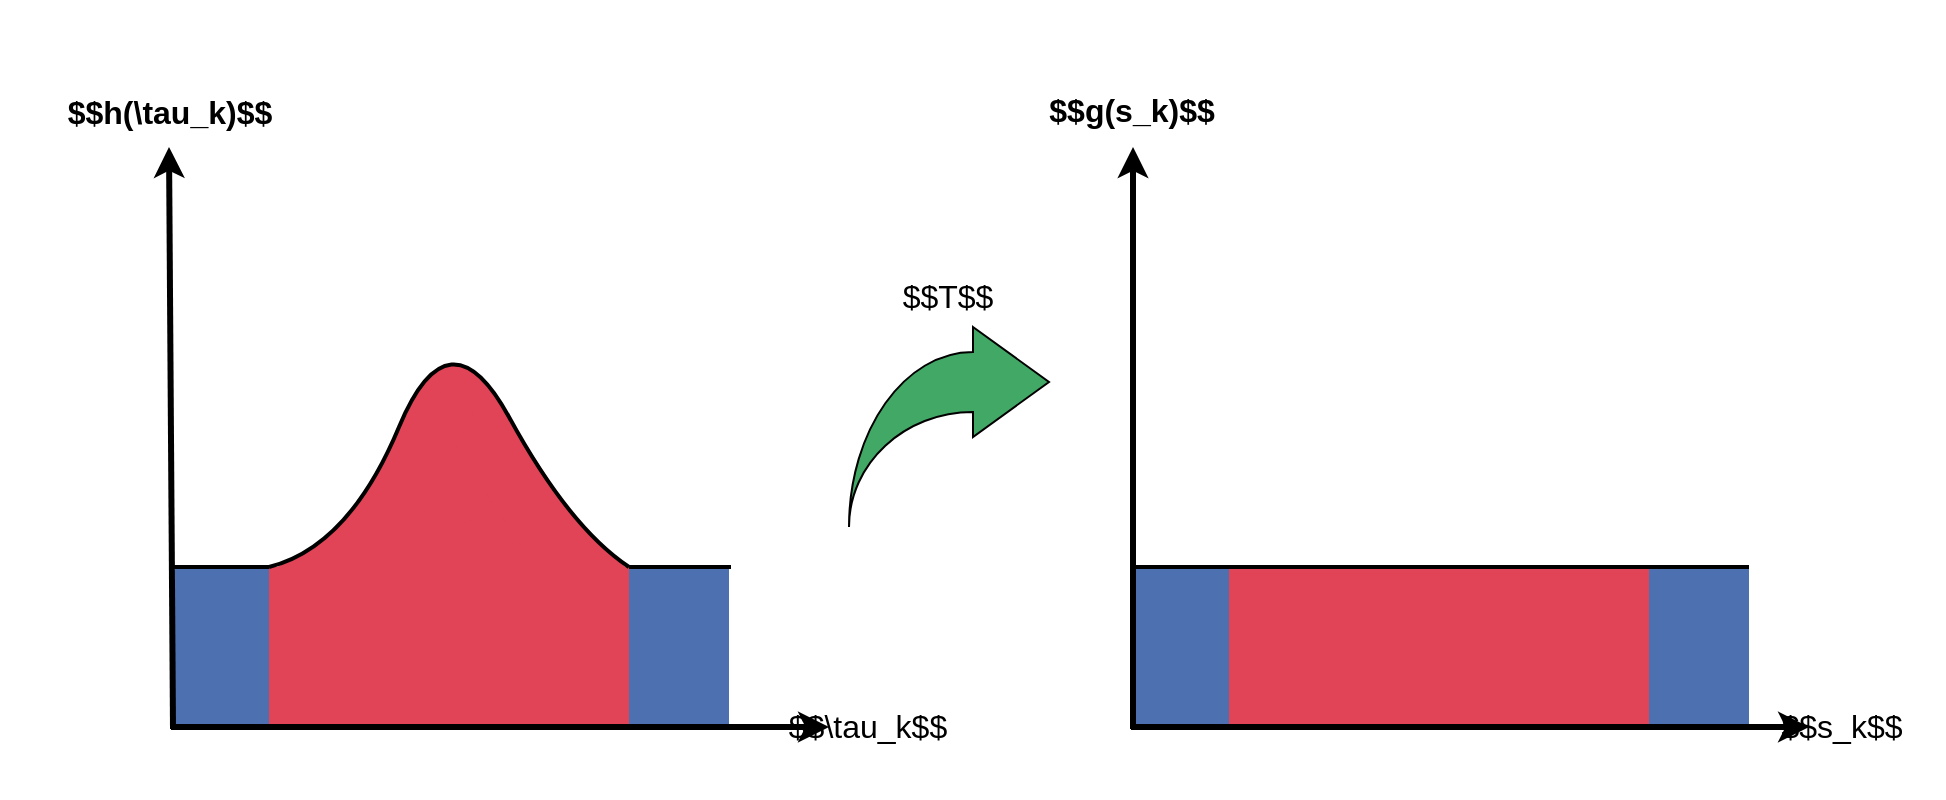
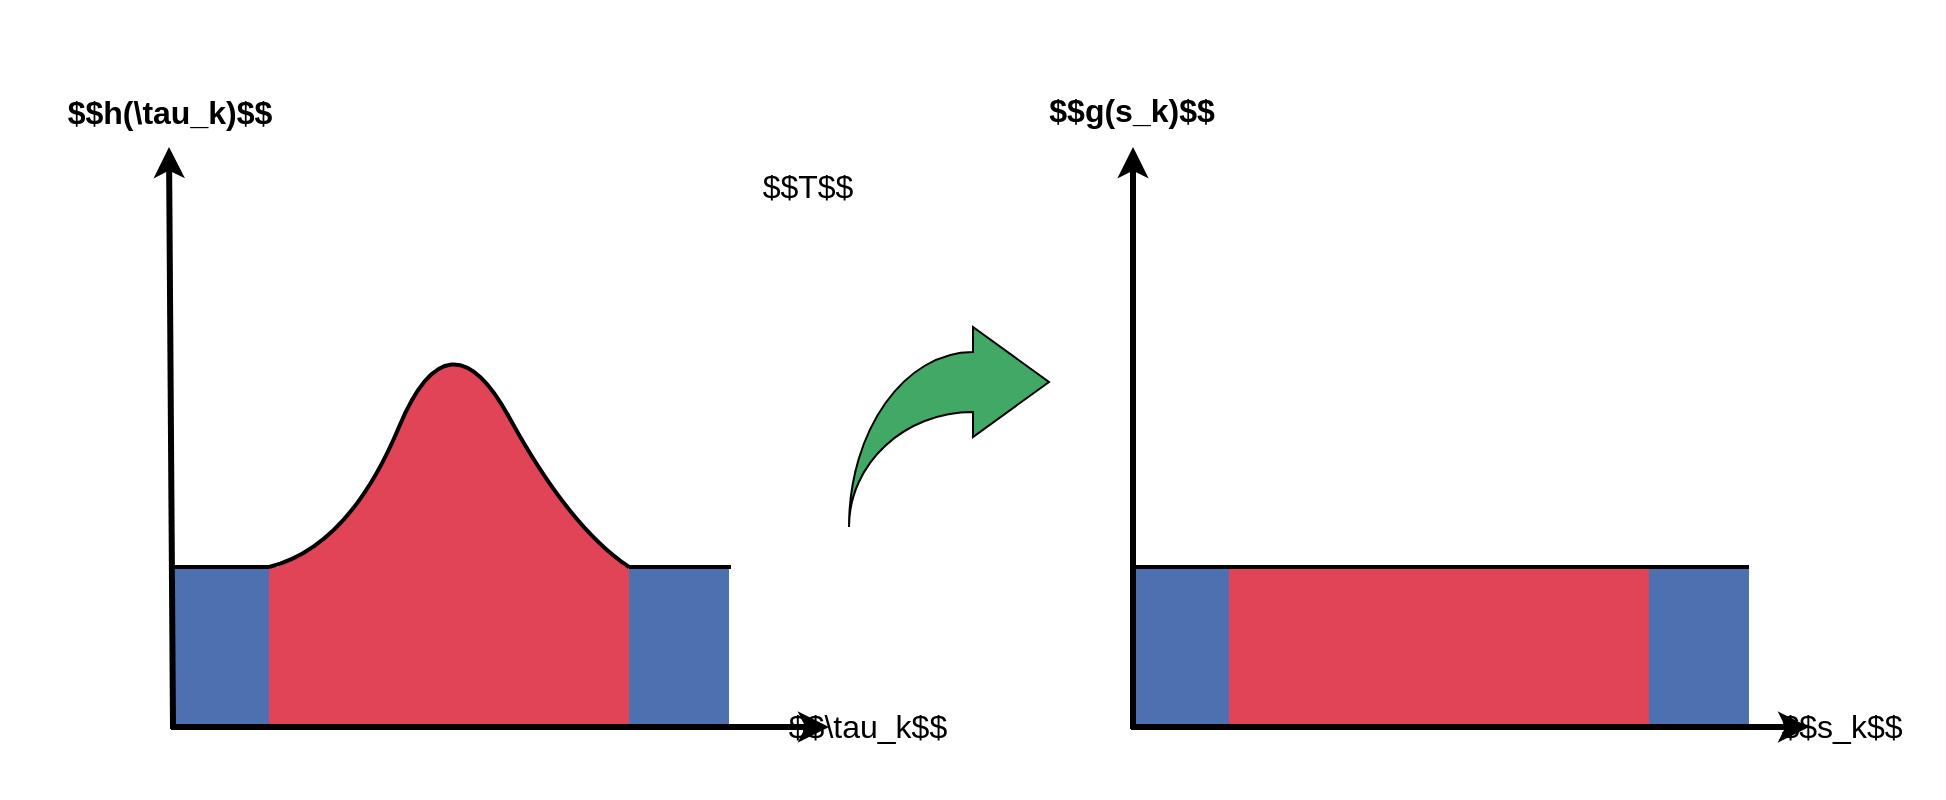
- <mxCell id="28" value="$$T$$" style="text;html=1;strokeColor=none;fillColor=none;align=center;verticalAlign=middle;whiteSpace=wrap;rounded=0;fontSize=16;" parent="1" vertex="1"><mxGeometry x="444" y="133" width="60" height="30" as="geometry" /></mxCell>
+ <mxCell id="28" value="$$T$$" style="text;html=1;strokeColor=none;fillColor=none;align=center;verticalAlign=middle;whiteSpace=wrap;rounded=0;fontSize=16;" parent="1" vertex="1"><mxGeometry x="374" y="78" width="60" height="30" as="geometry" /></mxCell>
